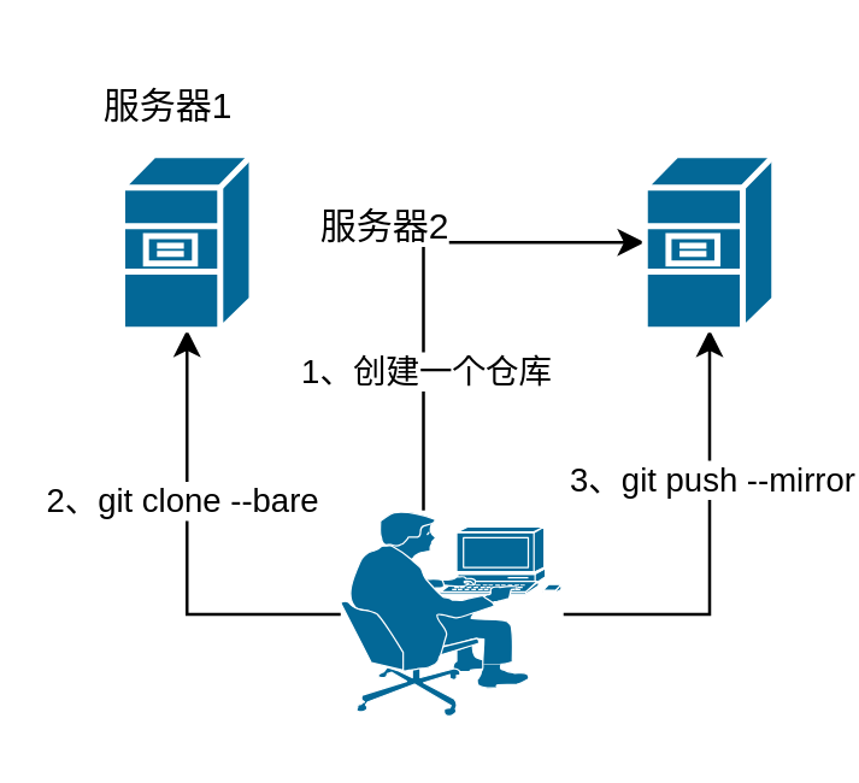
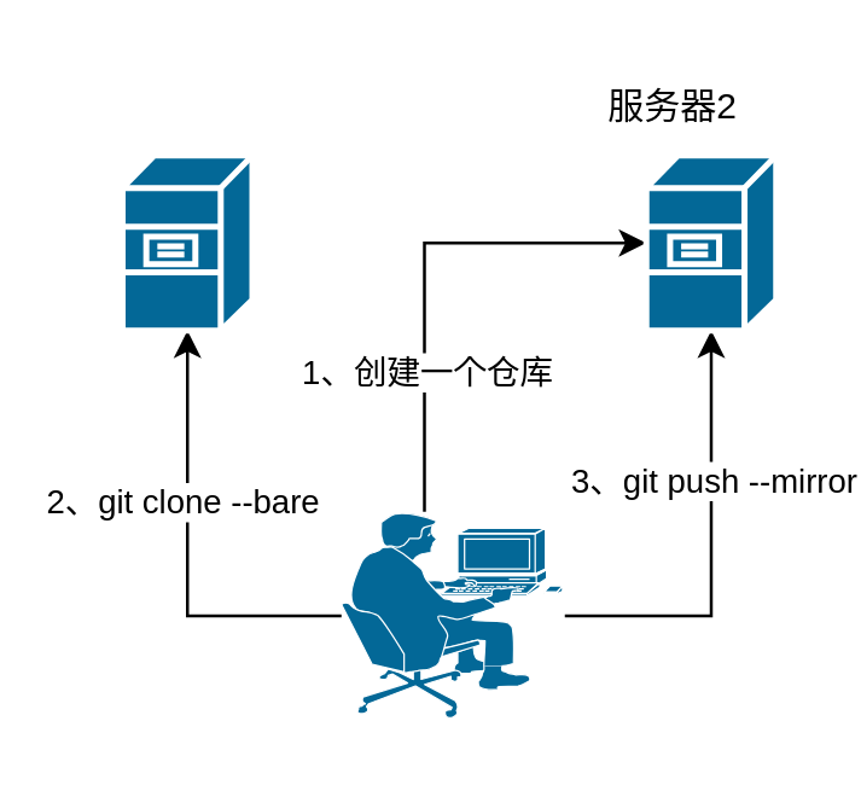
- <mxCell id="11" value="&lt;span style=&quot;background-color: rgb(255, 255, 255);&quot;&gt;服务器1&lt;/span&gt;" style="text;html=1;align=center;verticalAlign=middle;resizable=0;points=[];autosize=1;strokeColor=none;fillColor=none;" parent="1" vertex="1"><mxGeometry x="20" y="20" width="70" height="30" as="geometry" /></mxCell>
- <mxCell id="12" value="&lt;span style=&quot;background-color: rgb(255, 255, 255);&quot;&gt;服务器2&lt;/span&gt;" style="text;html=1;align=center;verticalAlign=middle;resizable=0;points=[];autosize=1;strokeColor=none;fillColor=none;" parent="1" vertex="1"><mxGeometry x="91.5" y="60" width="70" height="30" as="geometry" /></mxCell>
+ <mxCell id="12" value="&lt;span style=&quot;background-color: rgb(255, 255, 255);&quot;&gt;服务器2&lt;/span&gt;" style="text;html=1;align=center;verticalAlign=middle;resizable=0;points=[];autosize=1;strokeColor=none;fillColor=none;" parent="1" vertex="1"><mxGeometry x="186.5" y="20" width="70" height="30" as="geometry" /></mxCell>
